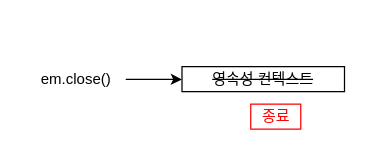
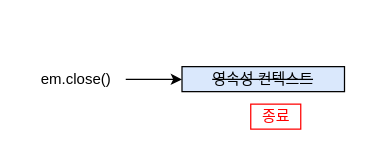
- <mxCell id="3" value="&lt;span style=&quot;font-size: 12px;&quot;&gt;&lt;strike&gt;영속성 컨텍스트&lt;/strike&gt;&lt;/span&gt;" style="rounded=0;whiteSpace=wrap;html=1;fontSize=10;" parent="1" vertex="1"><mxGeometry x="145" y="52.81" width="130" height="20" as="geometry" /></mxCell>
+ <mxCell id="3" value="&lt;span style=&quot;font-size: 12px;&quot;&gt;&lt;strike&gt;영속성 컨텍스트&lt;/strike&gt;&lt;/span&gt;" style="rounded=0;whiteSpace=wrap;html=1;fontSize=10;fillColor=#dae8fc;" parent="1" vertex="1"><mxGeometry x="145" y="52.81" width="130" height="20" as="geometry" /></mxCell>
